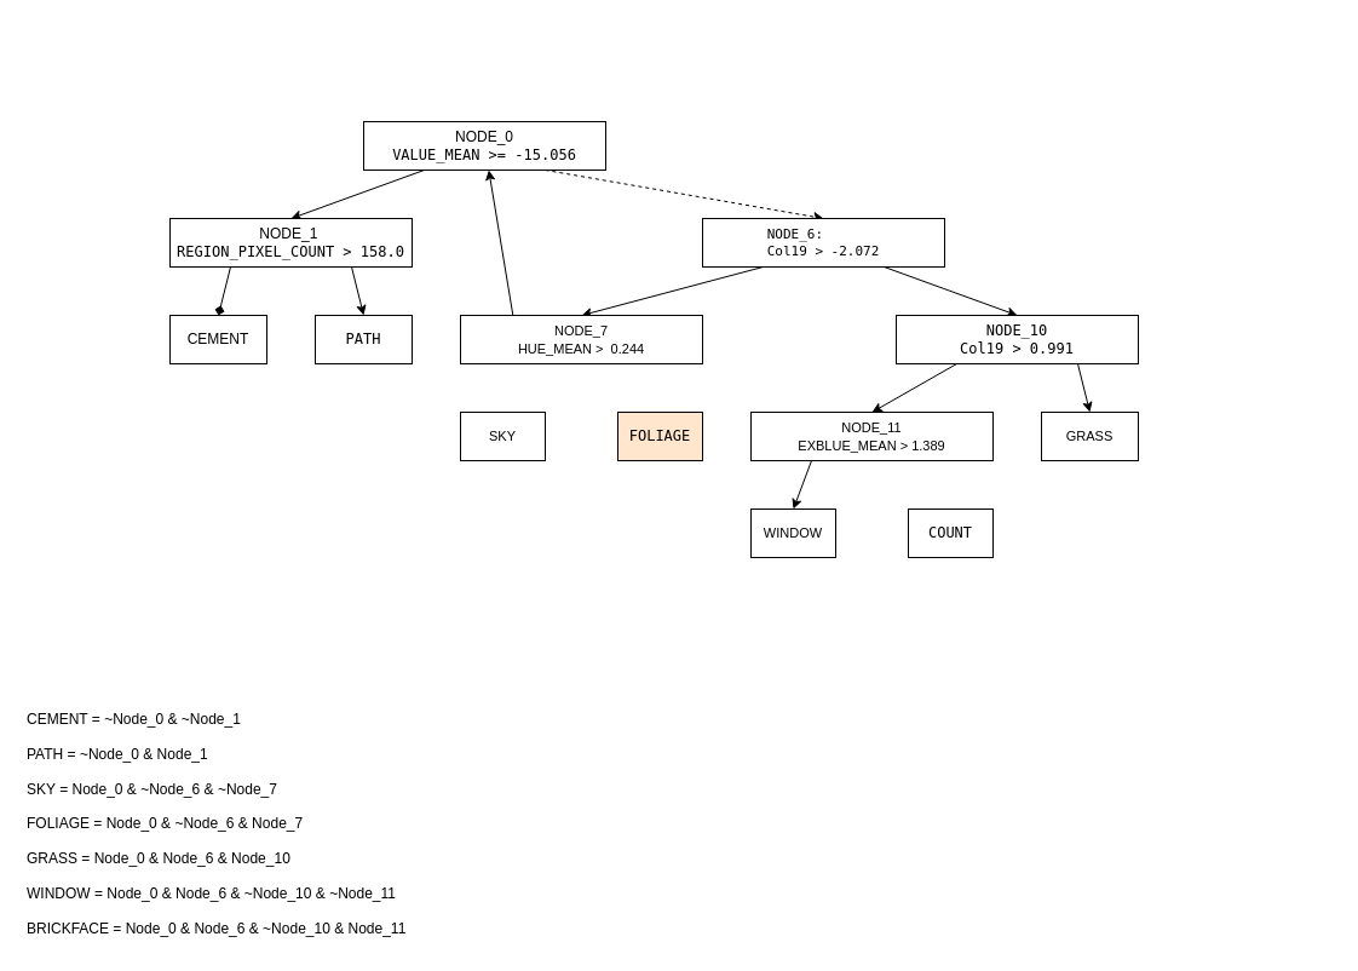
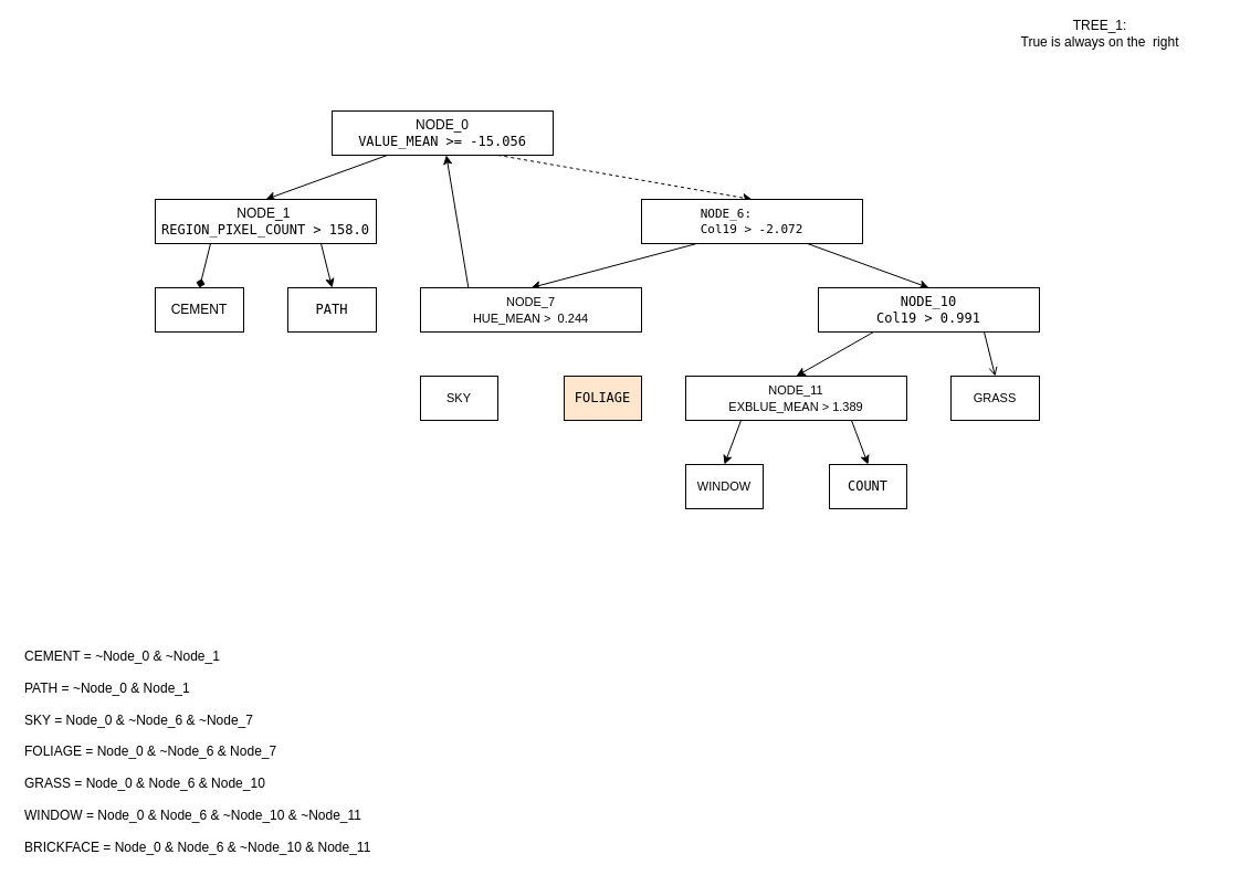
+ <mxCell id="2" value="TREE_1: &lt;br&gt;True is always on the&amp;nbsp; right" style="text;html=1;strokeColor=none;fillColor=none;align=center;verticalAlign=middle;whiteSpace=wrap;rounded=0;" parent="1" vertex="1"><mxGeometry x="890" y="20" width="210" height="20" as="geometry" /></mxCell>
- <mxCell id="17" style="edgeStyle=none;rounded=0;orthogonalLoop=1;jettySize=auto;html=1;exitX=0.75;exitY=1;exitDx=0;exitDy=0;entryX=0.5;entryY=0;entryDx=0;entryDy=0;" edge="1" parent="1" source="19" target="25"><mxGeometry relative="1" as="geometry" /></mxCell>
+ <mxCell id="17" style="edgeStyle=none;rounded=0;orthogonalLoop=1;jettySize=auto;html=1;exitX=0.75;exitY=1;exitDx=0;exitDy=0;entryX=0.5;entryY=0;entryDx=0;entryDy=0;endArrow=open;" edge="1" parent="1" source="19" target="25"><mxGeometry relative="1" as="geometry" /></mxCell>
+ <mxCell id="23" style="edgeStyle=none;rounded=0;orthogonalLoop=1;jettySize=auto;html=1;exitX=0.75;exitY=1;exitDx=0;exitDy=0;entryX=0.5;entryY=0;entryDx=0;entryDy=0;" edge="1" parent="1" source="24" target="27"><mxGeometry relative="1" as="geometry" /></mxCell>
